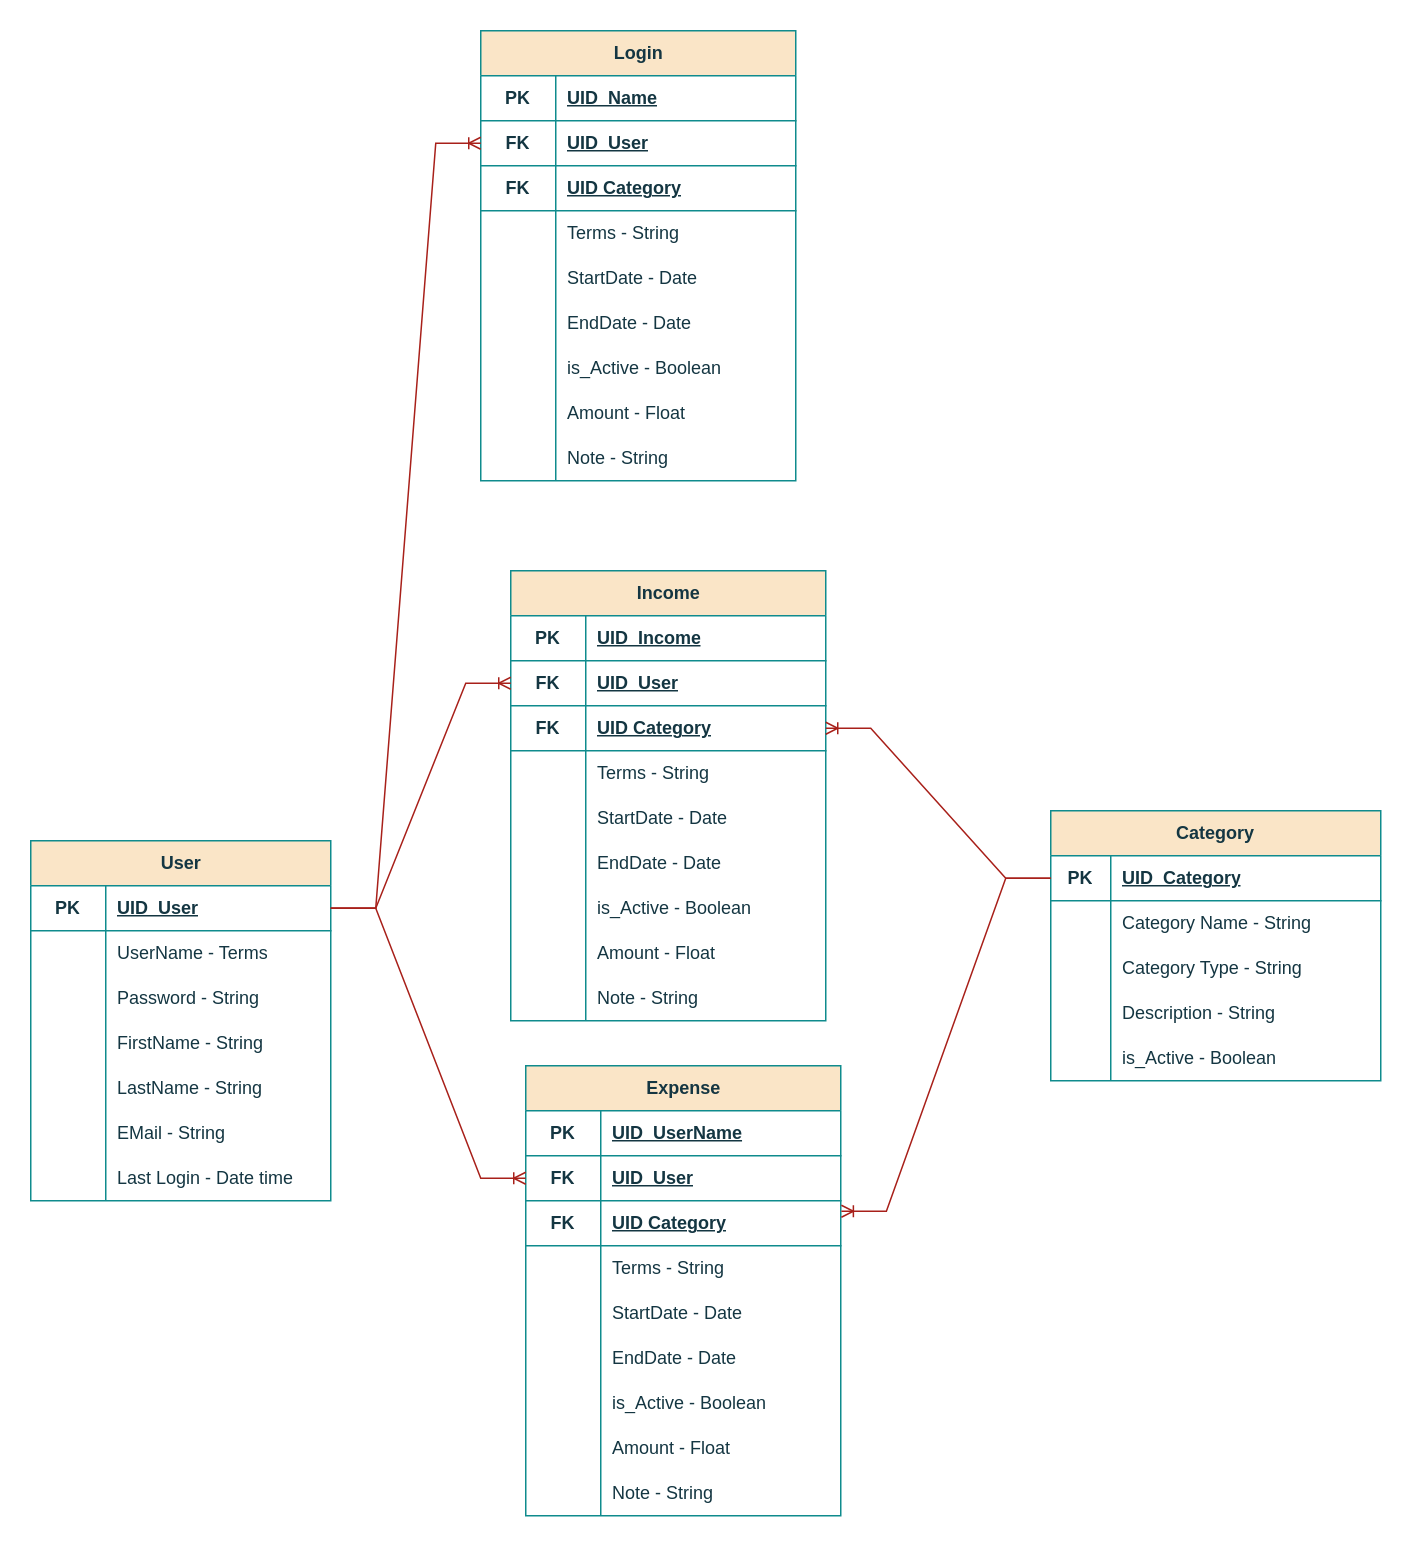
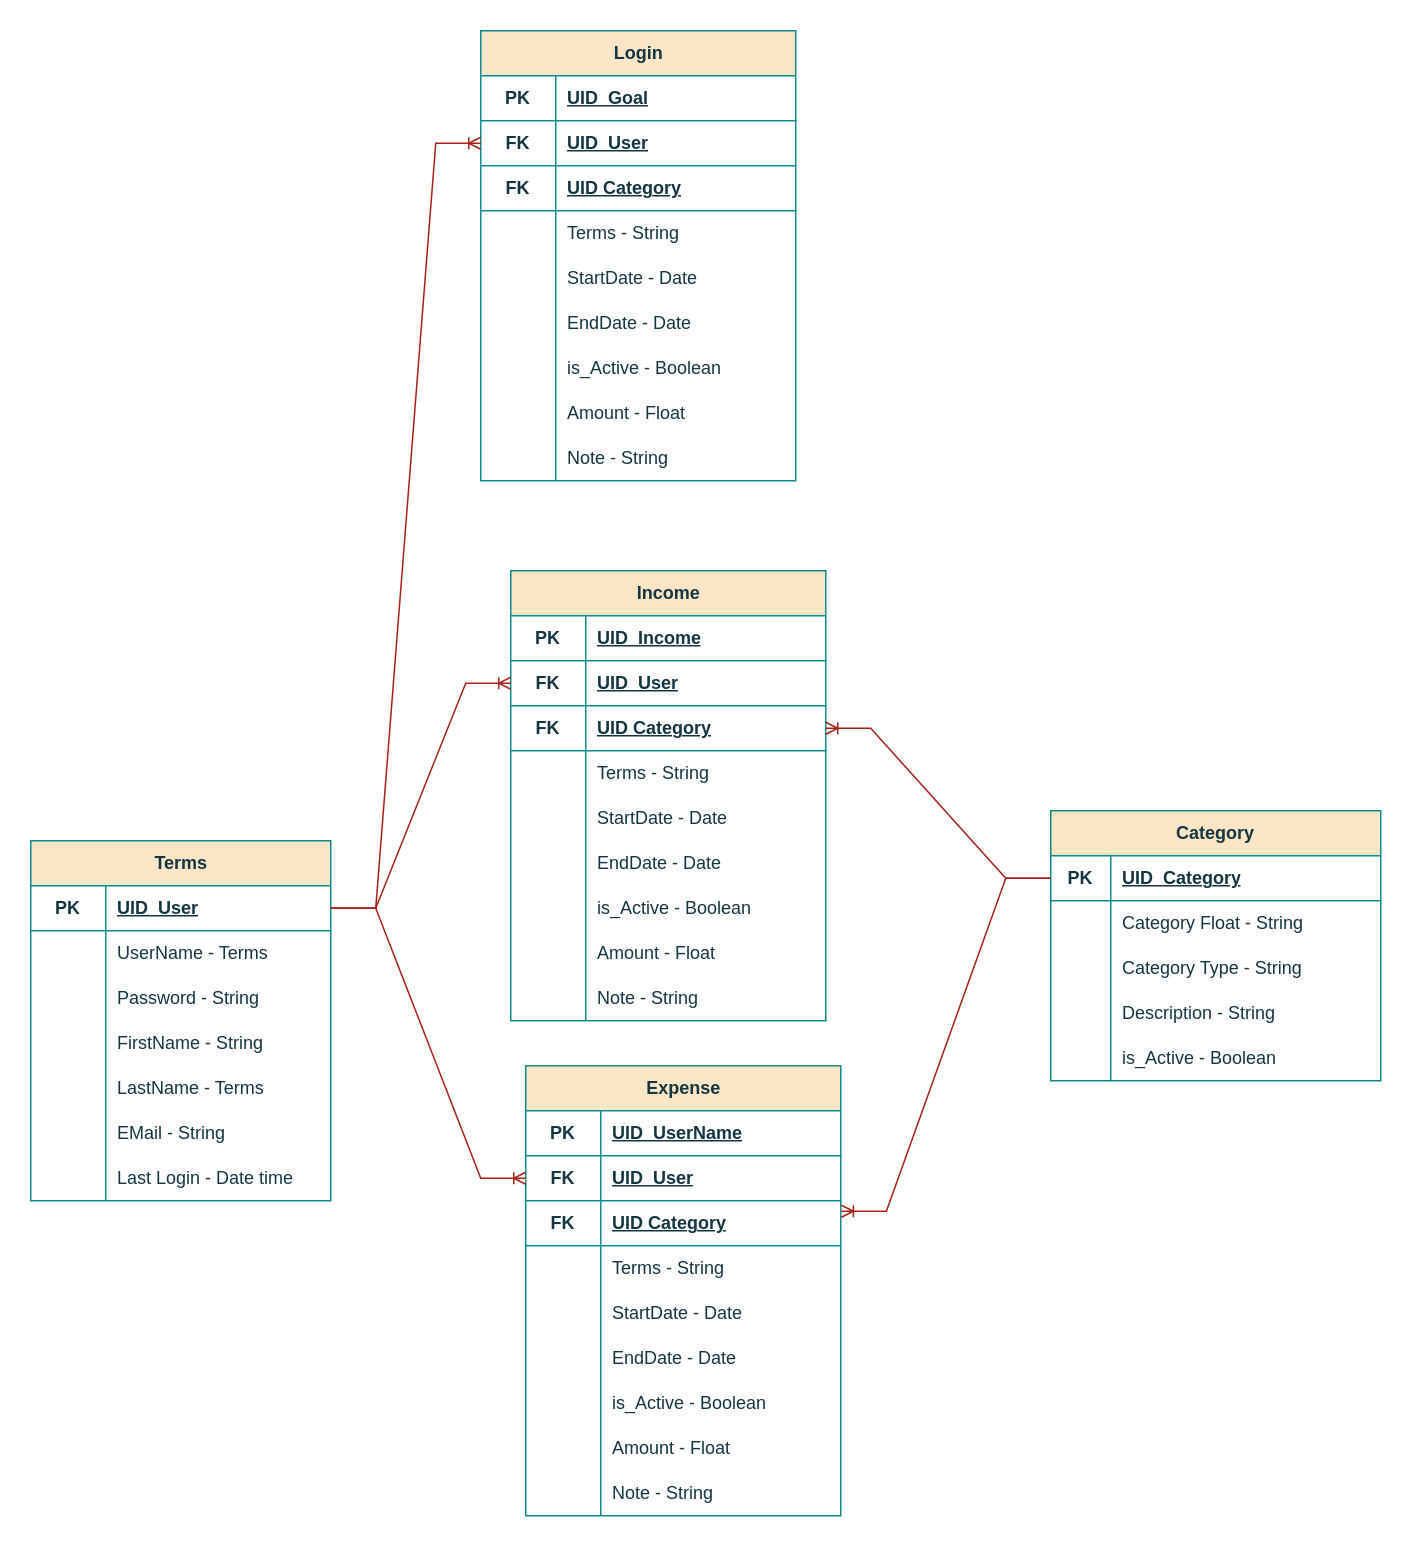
- <mxCell id="103" value="UID_Name" style="shape=partialRectangle;connectable=0;fillColor=none;top=0;left=0;bottom=0;right=0;align=left;spacingLeft=6;fontStyle=5;overflow=hidden;whiteSpace=wrap;html=1;labelBackgroundColor=none;strokeColor=#0F8B8D;fontColor=#143642;" vertex="1" parent="101"><mxGeometry x="50" width="160" height="30" as="geometry"><mxRectangle width="160" height="30" as="alternateBounds" /></mxGeometry></mxCell>
+ <mxCell id="103" value="UID_Goal" style="shape=partialRectangle;connectable=0;fillColor=none;top=0;left=0;bottom=0;right=0;align=left;spacingLeft=6;fontStyle=5;overflow=hidden;whiteSpace=wrap;html=1;labelBackgroundColor=none;strokeColor=#0F8B8D;fontColor=#143642;" vertex="1" parent="101"><mxGeometry x="50" width="160" height="30" as="geometry"><mxRectangle width="160" height="30" as="alternateBounds" /></mxGeometry></mxCell>
- <mxCell id="2" value="User" style="shape=table;startSize=30;container=1;collapsible=1;childLayout=tableLayout;fixedRows=1;rowLines=0;fontStyle=1;align=center;resizeLast=1;html=1;labelBackgroundColor=none;fillColor=#FAE5C7;strokeColor=#0F8B8D;fontColor=#143642;" vertex="1" parent="1"><mxGeometry x="20" y="560" width="200" height="240" as="geometry" /></mxCell>
+ <mxCell id="2" value="Terms" style="shape=table;startSize=30;container=1;collapsible=1;childLayout=tableLayout;fixedRows=1;rowLines=0;fontStyle=1;align=center;resizeLast=1;html=1;labelBackgroundColor=none;fillColor=#FAE5C7;strokeColor=#0F8B8D;fontColor=#143642;" vertex="1" parent="1"><mxGeometry x="20" y="560" width="200" height="240" as="geometry" /></mxCell>
- <mxCell id="58" value="Category Name - String" style="shape=partialRectangle;connectable=0;fillColor=none;top=0;left=0;bottom=0;right=0;align=left;spacingLeft=6;overflow=hidden;html=1;whiteSpace=wrap;labelBackgroundColor=none;strokeColor=#0F8B8D;fontColor=#143642;" vertex="1" parent="56"><mxGeometry x="40" width="180" height="30" as="geometry"><mxRectangle width="180" height="30" as="alternateBounds" /></mxGeometry></mxCell>
+ <mxCell id="58" value="Category Float - String" style="shape=partialRectangle;connectable=0;fillColor=none;top=0;left=0;bottom=0;right=0;align=left;spacingLeft=6;overflow=hidden;html=1;whiteSpace=wrap;labelBackgroundColor=none;strokeColor=#0F8B8D;fontColor=#143642;" vertex="1" parent="56"><mxGeometry x="40" width="180" height="30" as="geometry"><mxRectangle width="180" height="30" as="alternateBounds" /></mxGeometry></mxCell>
- <mxCell id="17" value="LastName - String" style="shape=partialRectangle;connectable=0;fillColor=none;top=0;left=0;bottom=0;right=0;align=left;spacingLeft=6;overflow=hidden;whiteSpace=wrap;html=1;labelBackgroundColor=none;strokeColor=#0F8B8D;fontColor=#143642;" vertex="1" parent="15"><mxGeometry x="50" width="150" height="30" as="geometry"><mxRectangle width="150" height="30" as="alternateBounds" /></mxGeometry></mxCell>
+ <mxCell id="17" value="LastName - Terms" style="shape=partialRectangle;connectable=0;fillColor=none;top=0;left=0;bottom=0;right=0;align=left;spacingLeft=6;overflow=hidden;whiteSpace=wrap;html=1;labelBackgroundColor=none;strokeColor=#0F8B8D;fontColor=#143642;" vertex="1" parent="15"><mxGeometry x="50" width="150" height="30" as="geometry"><mxRectangle width="150" height="30" as="alternateBounds" /></mxGeometry></mxCell>
